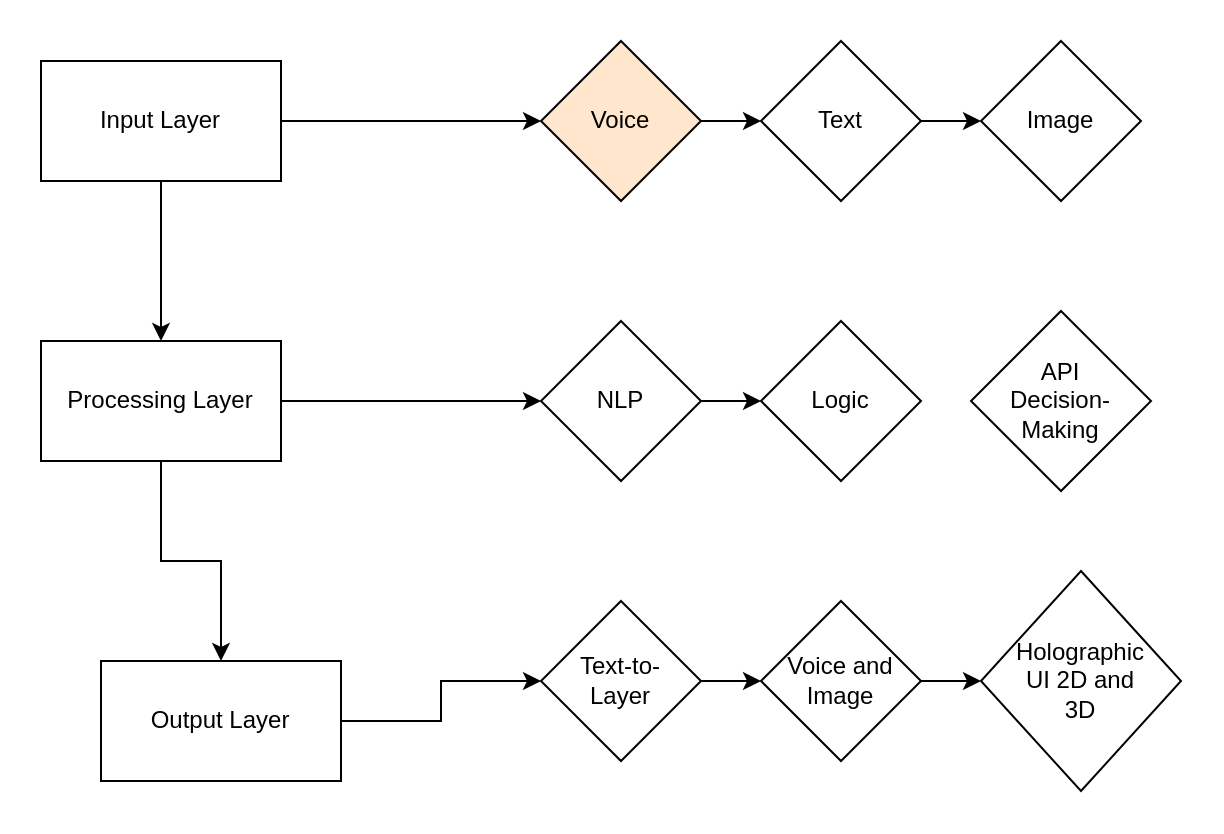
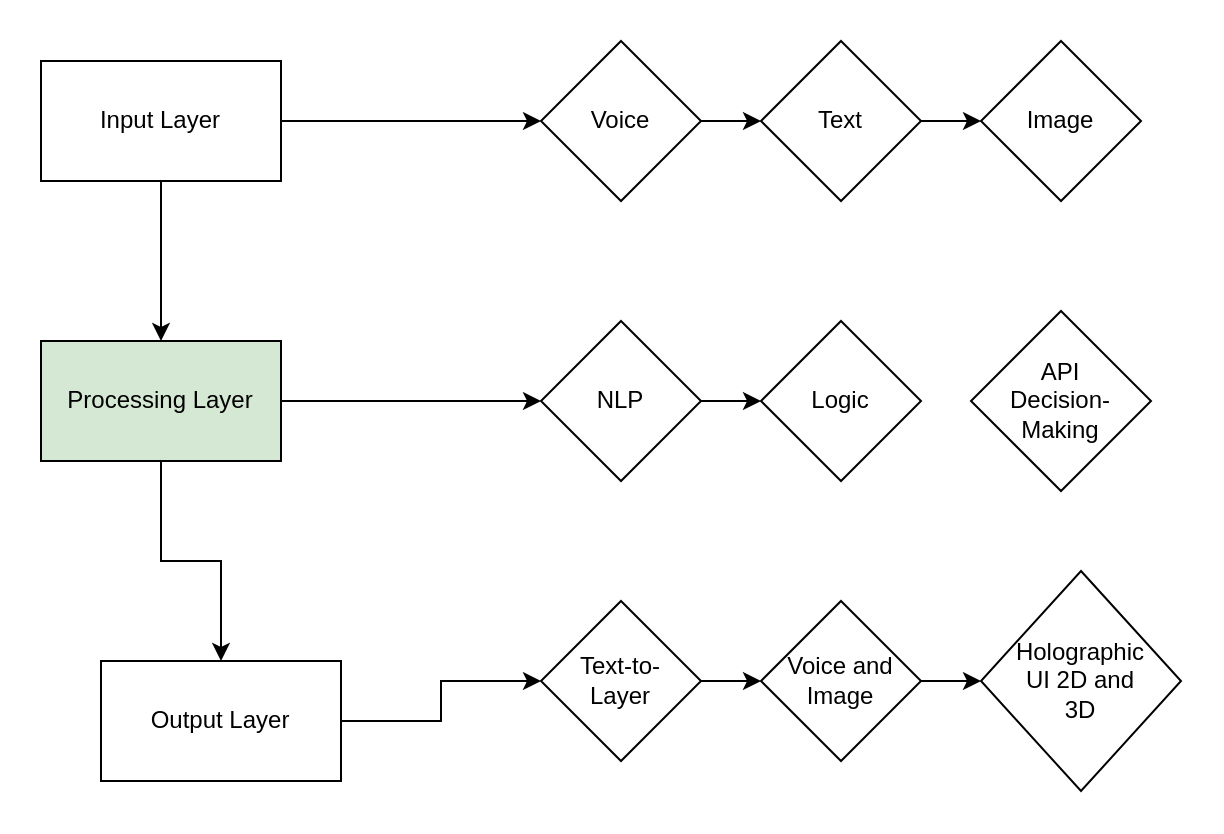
- <mxCell id="11" value="Voice" style="rhombus;whiteSpace=wrap;html=1;rounded=0;fillColor=#ffe6cc;" vertex="1" parent="1"><mxGeometry x="270" y="20" width="80" height="80" as="geometry" /></mxCell>
+ <mxCell id="11" value="Voice" style="rhombus;whiteSpace=wrap;html=1;rounded=0;" vertex="1" parent="1"><mxGeometry x="270" y="20" width="80" height="80" as="geometry" /></mxCell>
- <mxCell id="7" value="Processing Layer" style="whiteSpace=wrap;html=1;rounded=0;" vertex="1" parent="1"><mxGeometry x="20" y="170" width="120" height="60" as="geometry" /></mxCell>
+ <mxCell id="7" value="Processing Layer" style="whiteSpace=wrap;html=1;rounded=0;fillColor=#d5e8d4;" vertex="1" parent="1"><mxGeometry x="20" y="170" width="120" height="60" as="geometry" /></mxCell>
